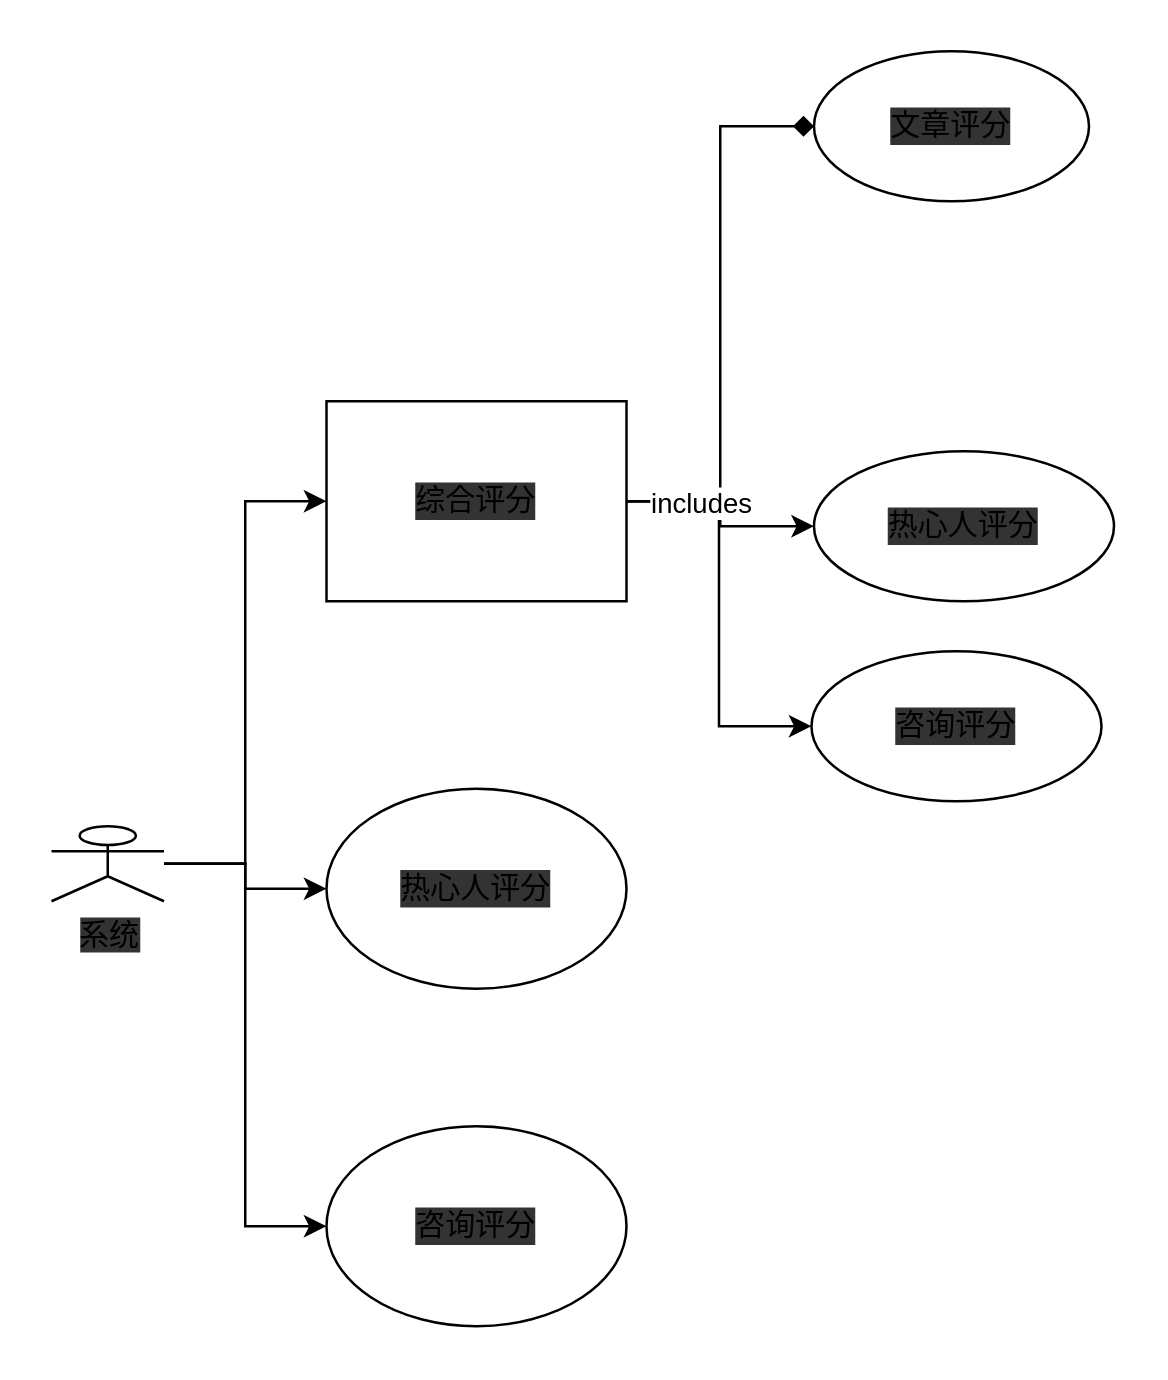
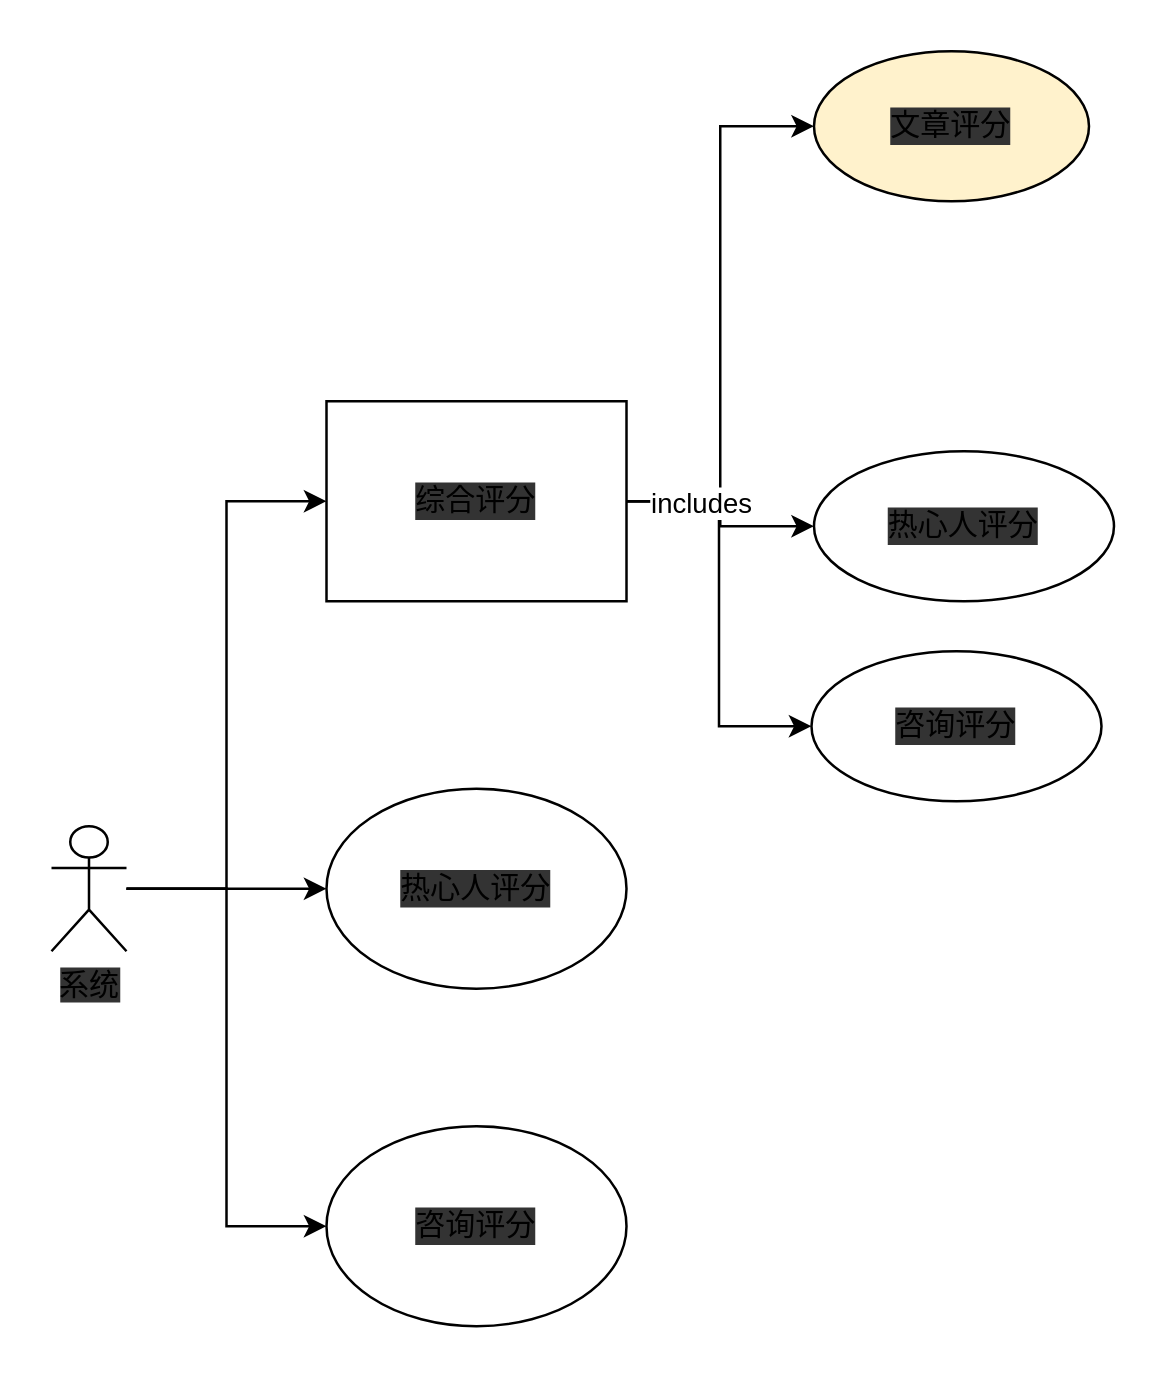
- <mxCell id="6" style="edgeStyle=orthogonalEdgeStyle;rounded=0;orthogonalLoop=1;jettySize=auto;html=1;entryX=0;entryY=0.5;entryDx=0;entryDy=0;endArrow=diamond;" edge="1" parent="1" source="10" target="13"><mxGeometry relative="1" as="geometry" /></mxCell>
+ <mxCell id="6" style="edgeStyle=orthogonalEdgeStyle;rounded=0;orthogonalLoop=1;jettySize=auto;html=1;entryX=0;entryY=0.5;entryDx=0;entryDy=0;" edge="1" parent="1" source="10" target="13"><mxGeometry relative="1" as="geometry" /></mxCell>
- <mxCell id="13" value="文章评分" style="ellipse;whiteSpace=wrap;html=1;labelBackgroundColor=#333333;" vertex="1" parent="1"><mxGeometry x="325" y="20" width="110" height="60" as="geometry" /></mxCell>
+ <mxCell id="13" value="文章评分" style="ellipse;whiteSpace=wrap;html=1;labelBackgroundColor=#333333;fillColor=#fff2cc;" vertex="1" parent="1"><mxGeometry x="325" y="20" width="110" height="60" as="geometry" /></mxCell>
- <mxCell id="5" value="系统" style="shape=umlActor;verticalLabelPosition=bottom;labelBackgroundColor=#333333;verticalAlign=top;html=1;outlineConnect=0;" vertex="1" parent="1"><mxGeometry x="20" y="330" width="45" height="30" as="geometry" /></mxCell>
+ <mxCell id="5" value="系统" style="shape=umlActor;verticalLabelPosition=bottom;labelBackgroundColor=#333333;verticalAlign=top;html=1;outlineConnect=0;" vertex="1" parent="1"><mxGeometry x="20" y="330" width="30" height="50" as="geometry" /></mxCell>
